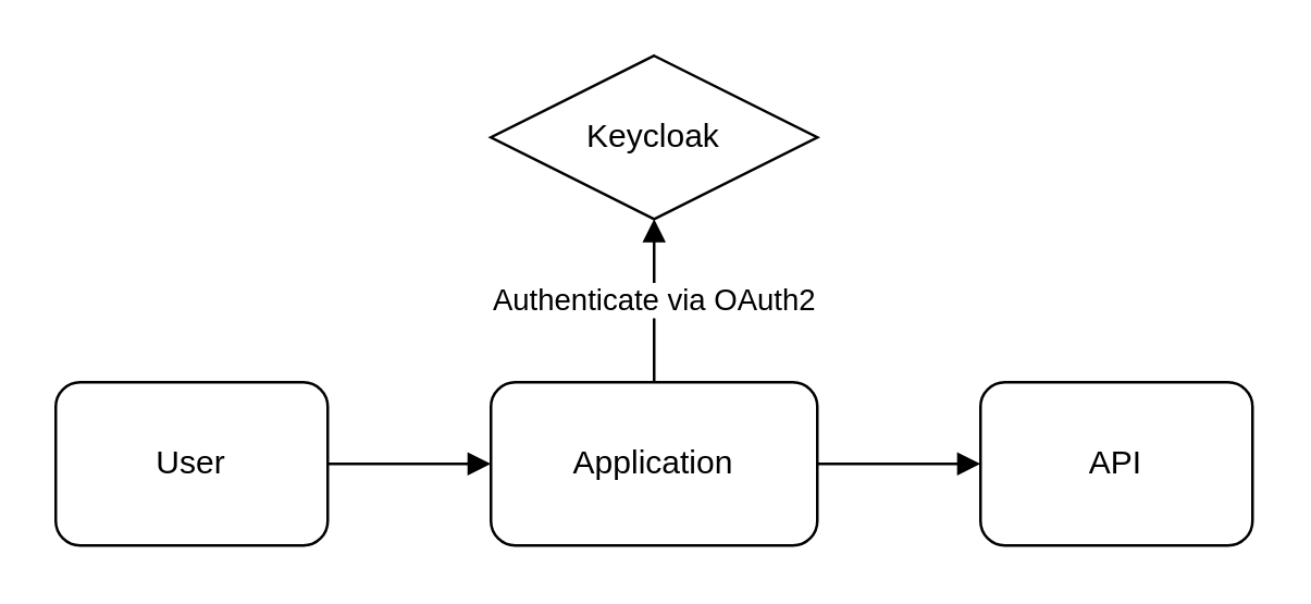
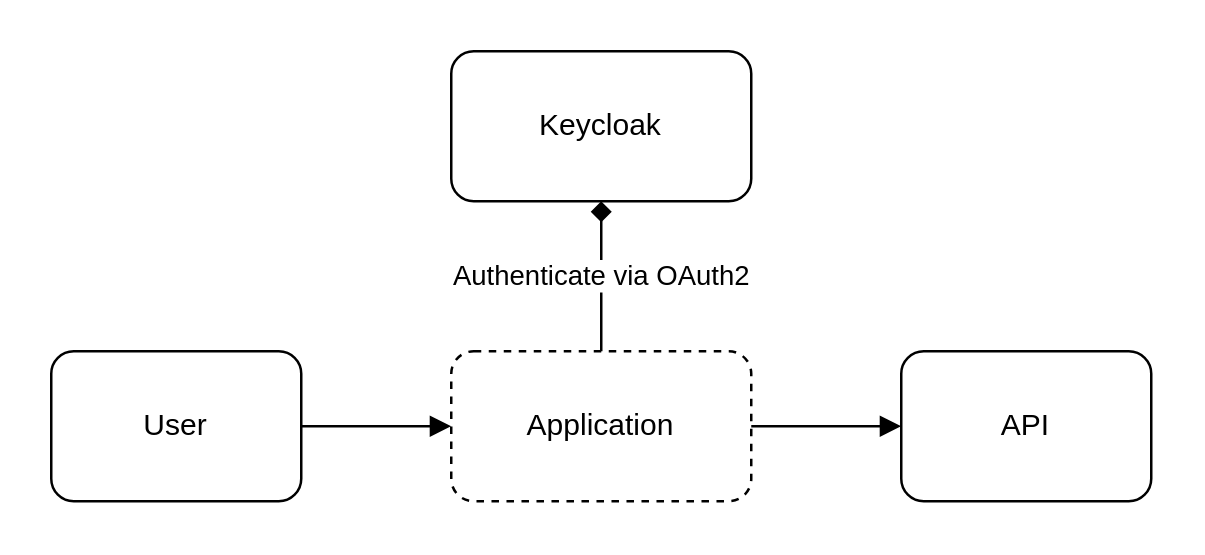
- <mxCell id="4" value="Keycloak" style="rhombus;whiteSpace=wrap;html=1;" vertex="1" parent="1"><mxGeometry x="180" y="20" width="120" height="60" as="geometry" /></mxCell>
+ <mxCell id="4" value="Keycloak" style="rounded=1;whiteSpace=wrap;html=1;" vertex="1" parent="1"><mxGeometry x="180" y="20" width="120" height="60" as="geometry" /></mxCell>
- <mxCell id="7" value="Authenticate via OAuth2" style="endArrow=block;html=1;" edge="1" parent="1" source="3" target="4"><mxGeometry relative="1" as="geometry" /></mxCell>
+ <mxCell id="7" value="Authenticate via OAuth2" style="endArrow=diamond;html=1;" edge="1" parent="1" source="3" target="4"><mxGeometry relative="1" as="geometry" /></mxCell>
- <mxCell id="3" value="Application" style="rounded=1;whiteSpace=wrap;html=1;" vertex="1" parent="1"><mxGeometry x="180" y="140" width="120" height="60" as="geometry" /></mxCell>
+ <mxCell id="3" value="Application" style="rounded=1;whiteSpace=wrap;html=1;dashed=1;" vertex="1" parent="1"><mxGeometry x="180" y="140" width="120" height="60" as="geometry" /></mxCell>
